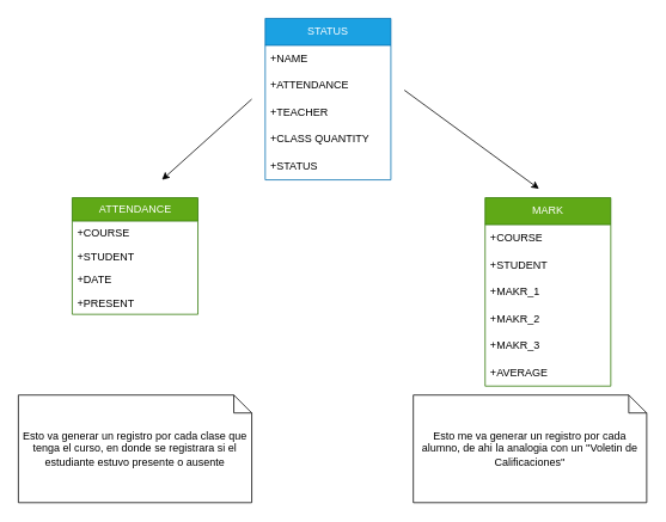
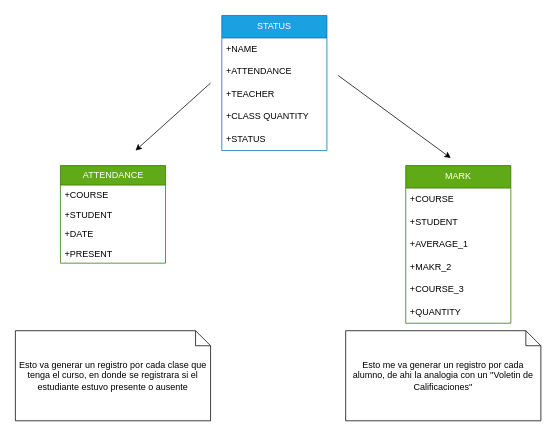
- <mxCell id="11" value="+MAKR_1" style="text;strokeColor=none;fillColor=none;align=left;verticalAlign=middle;spacingLeft=4;spacingRight=4;overflow=hidden;points=[[0,0.5],[1,0.5]];portConstraint=eastwest;rotatable=0;whiteSpace=wrap;html=1;" vertex="1" parent="8"><mxGeometry y="90" width="140" height="30" as="geometry" /></mxCell>
+ <mxCell id="11" value="+AVERAGE_1" style="text;strokeColor=none;fillColor=none;align=left;verticalAlign=middle;spacingLeft=4;spacingRight=4;overflow=hidden;points=[[0,0.5],[1,0.5]];portConstraint=eastwest;rotatable=0;whiteSpace=wrap;html=1;" vertex="1" parent="8"><mxGeometry y="90" width="140" height="30" as="geometry" /></mxCell>
- <mxCell id="13" value="+MAKR_3" style="text;strokeColor=none;fillColor=none;align=left;verticalAlign=middle;spacingLeft=4;spacingRight=4;overflow=hidden;points=[[0,0.5],[1,0.5]];portConstraint=eastwest;rotatable=0;whiteSpace=wrap;html=1;" vertex="1" parent="8"><mxGeometry y="150" width="140" height="30" as="geometry" /></mxCell>
+ <mxCell id="13" value="+COURSE_3" style="text;strokeColor=none;fillColor=none;align=left;verticalAlign=middle;spacingLeft=4;spacingRight=4;overflow=hidden;points=[[0,0.5],[1,0.5]];portConstraint=eastwest;rotatable=0;whiteSpace=wrap;html=1;" vertex="1" parent="8"><mxGeometry y="150" width="140" height="30" as="geometry" /></mxCell>
- <mxCell id="14" value="+AVERAGE" style="text;strokeColor=none;fillColor=none;align=left;verticalAlign=middle;spacingLeft=4;spacingRight=4;overflow=hidden;points=[[0,0.5],[1,0.5]];portConstraint=eastwest;rotatable=0;whiteSpace=wrap;html=1;" vertex="1" parent="8"><mxGeometry y="180" width="140" height="30" as="geometry" /></mxCell>
+ <mxCell id="14" value="+QUANTITY" style="text;strokeColor=none;fillColor=none;align=left;verticalAlign=middle;spacingLeft=4;spacingRight=4;overflow=hidden;points=[[0,0.5],[1,0.5]];portConstraint=eastwest;rotatable=0;whiteSpace=wrap;html=1;" vertex="1" parent="8"><mxGeometry y="180" width="140" height="30" as="geometry" /></mxCell>
